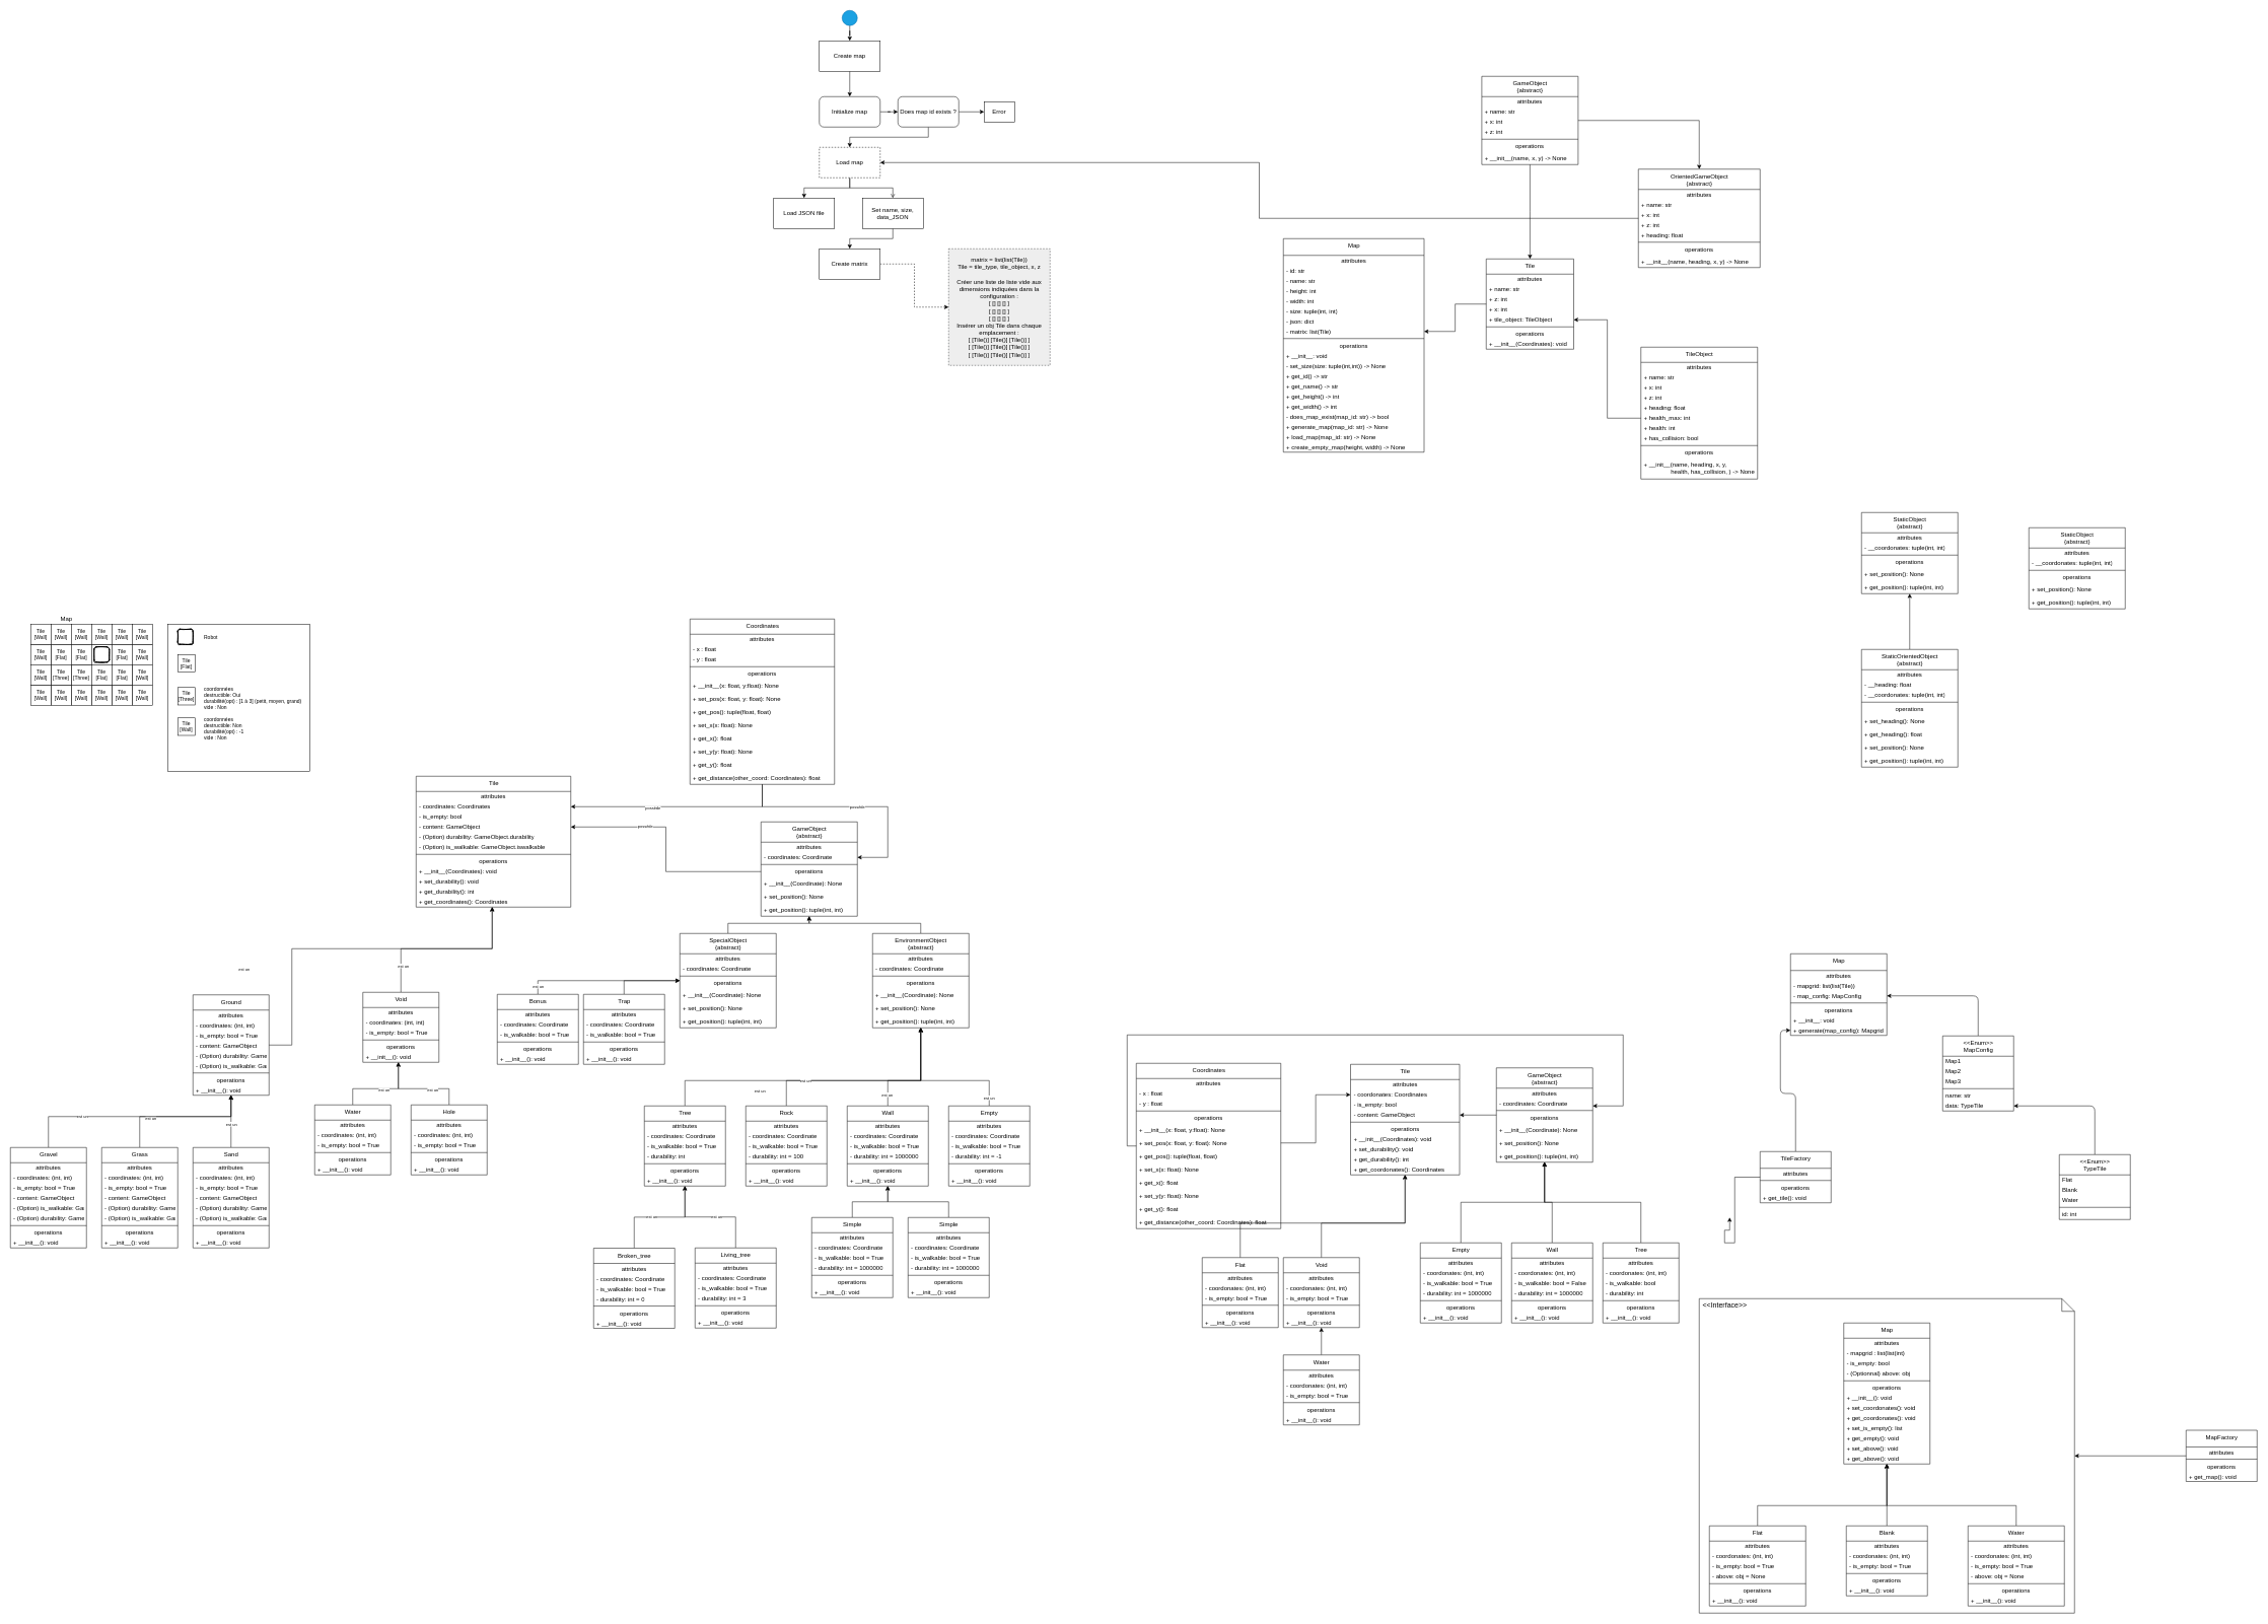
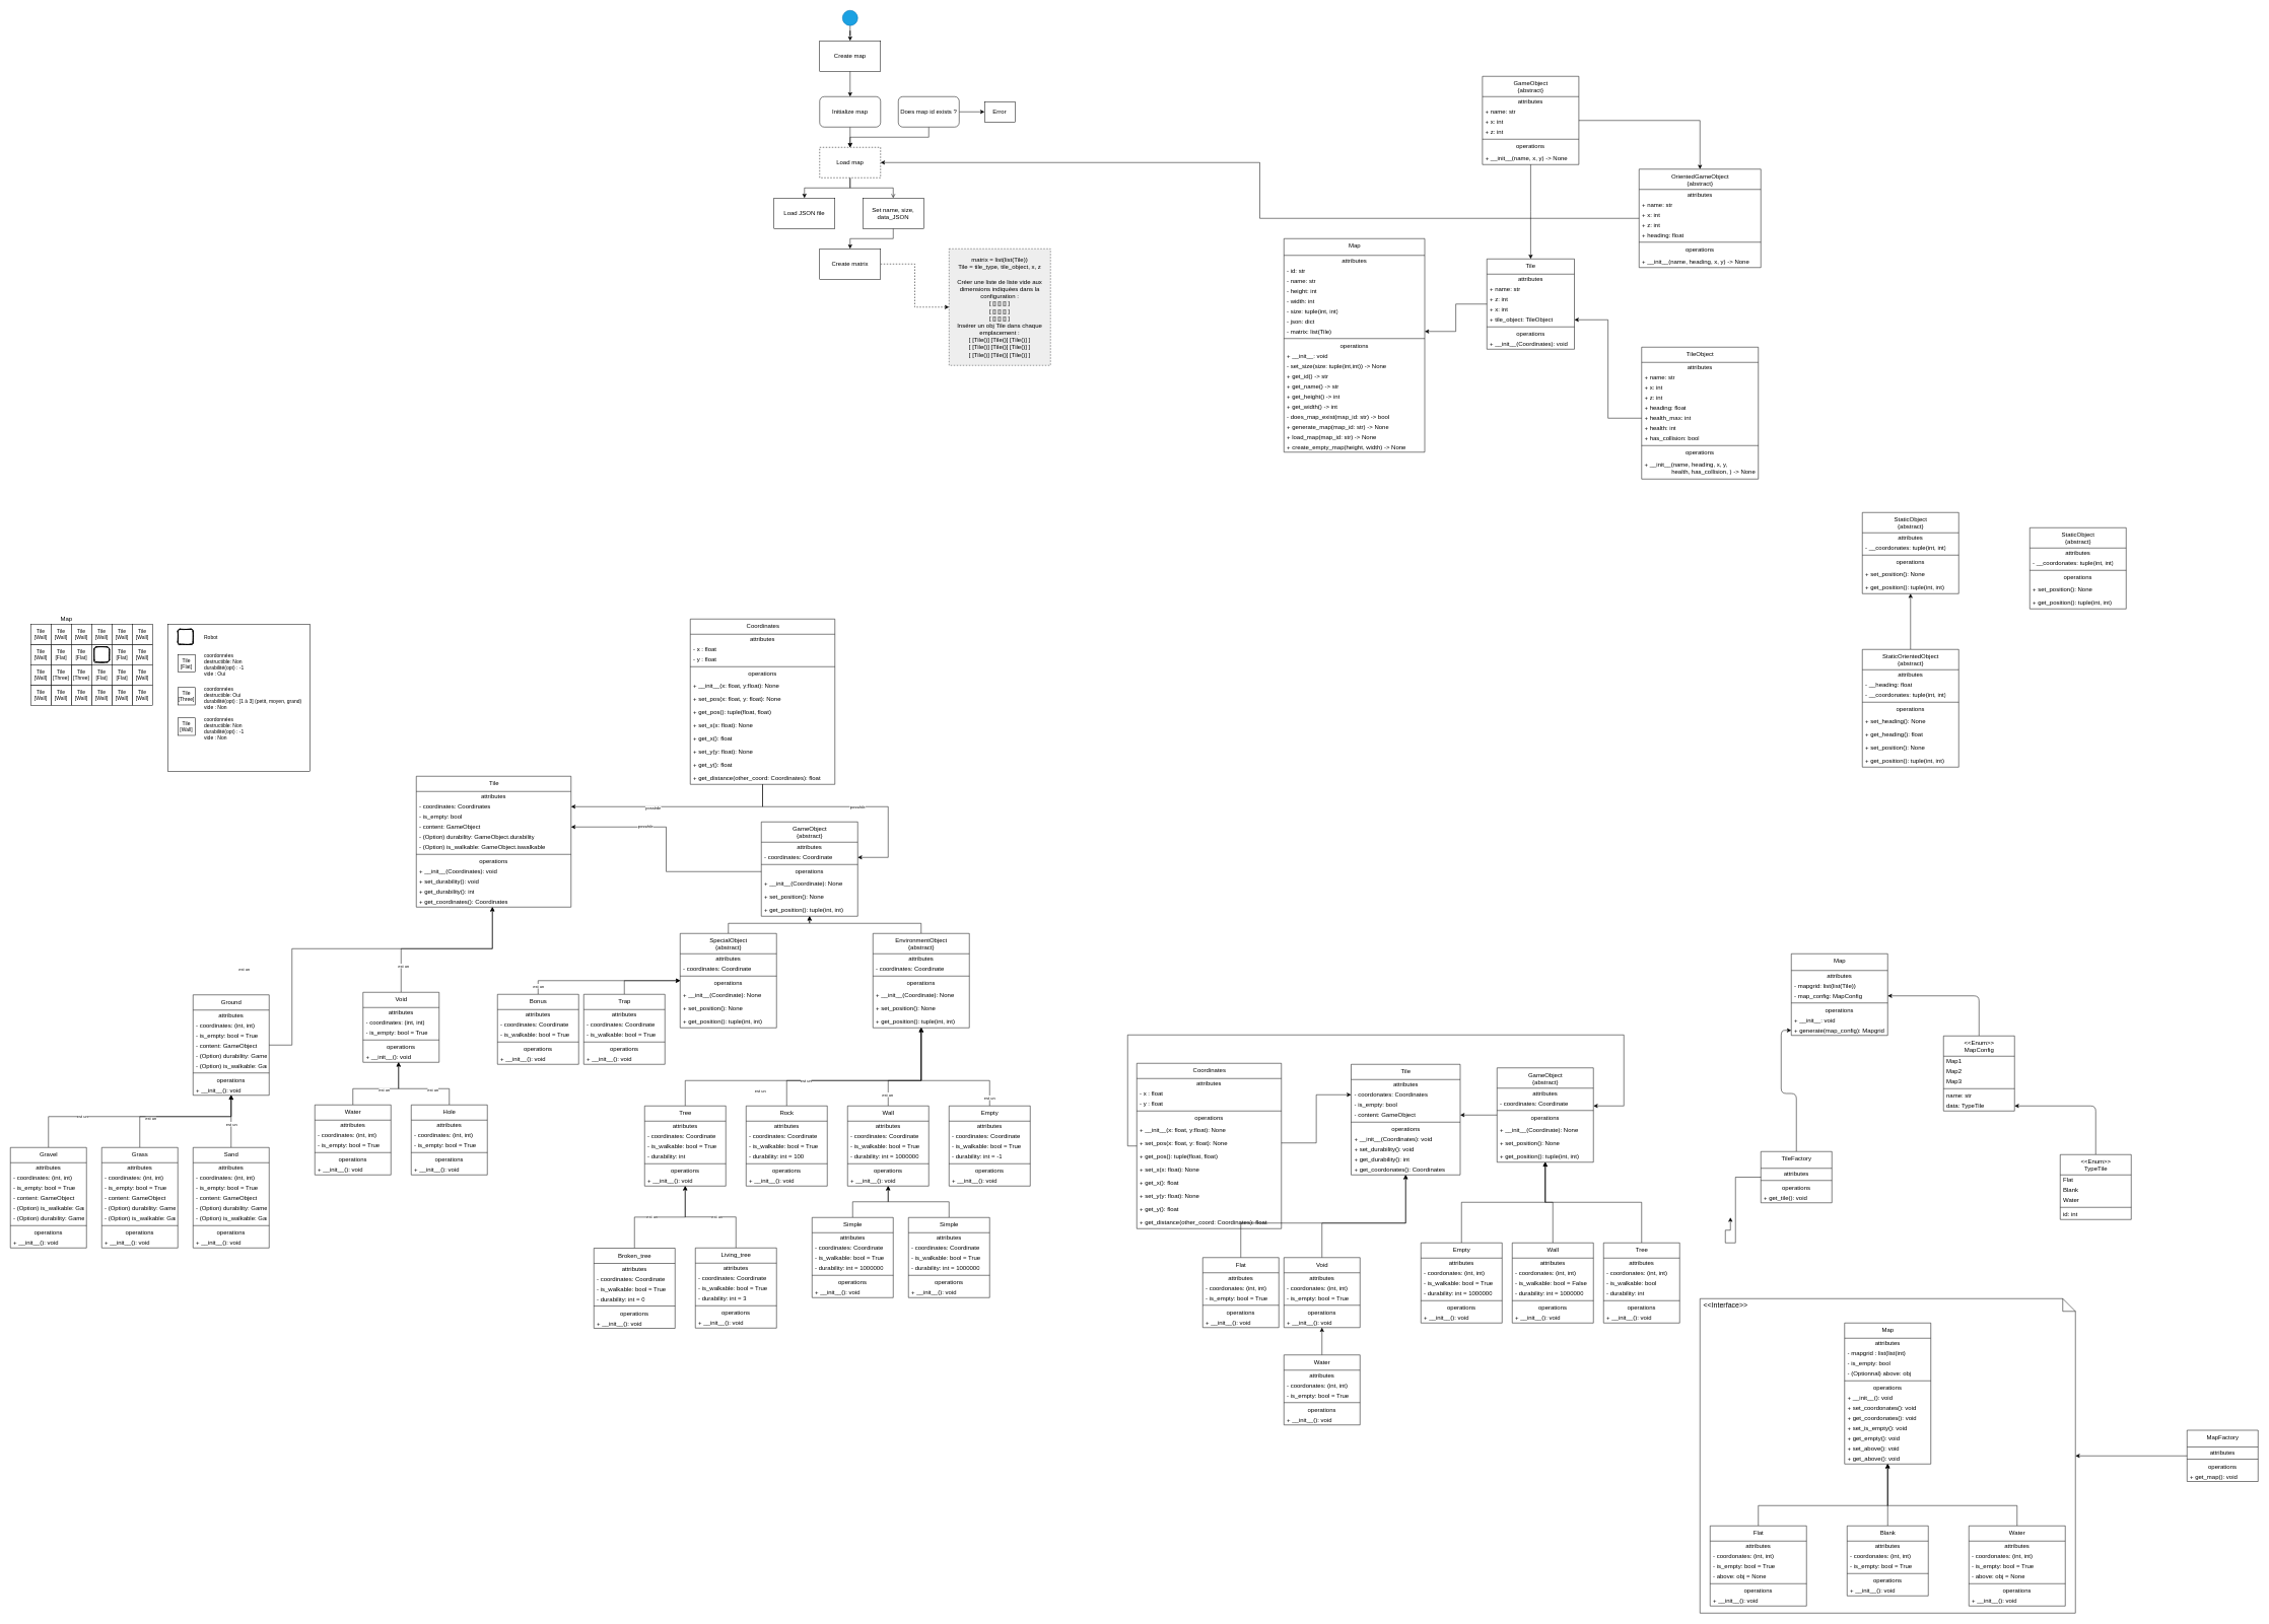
- <mxCell id="532" style="edgeStyle=orthogonalEdgeStyle;rounded=0;orthogonalLoop=1;jettySize=auto;html=1;" edge="1" parent="1" source="533" target="536"><mxGeometry relative="1" as="geometry" /></mxCell>
+ <mxCell id="532" style="edgeStyle=orthogonalEdgeStyle;rounded=0;orthogonalLoop=1;jettySize=auto;html=1;" edge="1" parent="1" source="533" target="539"><mxGeometry relative="1" as="geometry" /></mxCell>
+ <mxCell id="49" value="coordonnées&lt;br&gt;destructible: Non&lt;br&gt;durabilité(opt) : -1&lt;br&gt;vide : Oui" style="text;html=1;align=left;verticalAlign=middle;resizable=0;points=[];autosize=1;strokeColor=none;fillColor=none;fontSize=10;" parent="47" vertex="1"><mxGeometry x="50" width="90" height="50" as="geometry" /></mxCell>
- <mxCell id="111" value="+ set_is_empty(): list" style="text;html=1;strokeColor=none;fillColor=none;align=left;verticalAlign=middle;spacingLeft=4;spacingRight=4;overflow=hidden;rotatable=0;points=[[0,0.5],[1,0.5]];portConstraint=eastwest;" parent="101" vertex="1"><mxGeometry y="198" width="170" height="20" as="geometry" /></mxCell>
+ <mxCell id="111" value="+ set_is_empty(): void" style="text;html=1;strokeColor=none;fillColor=none;align=left;verticalAlign=middle;spacingLeft=4;spacingRight=4;overflow=hidden;rotatable=0;points=[[0,0.5],[1,0.5]];portConstraint=eastwest;" parent="101" vertex="1"><mxGeometry y="198" width="170" height="20" as="geometry" /></mxCell>
